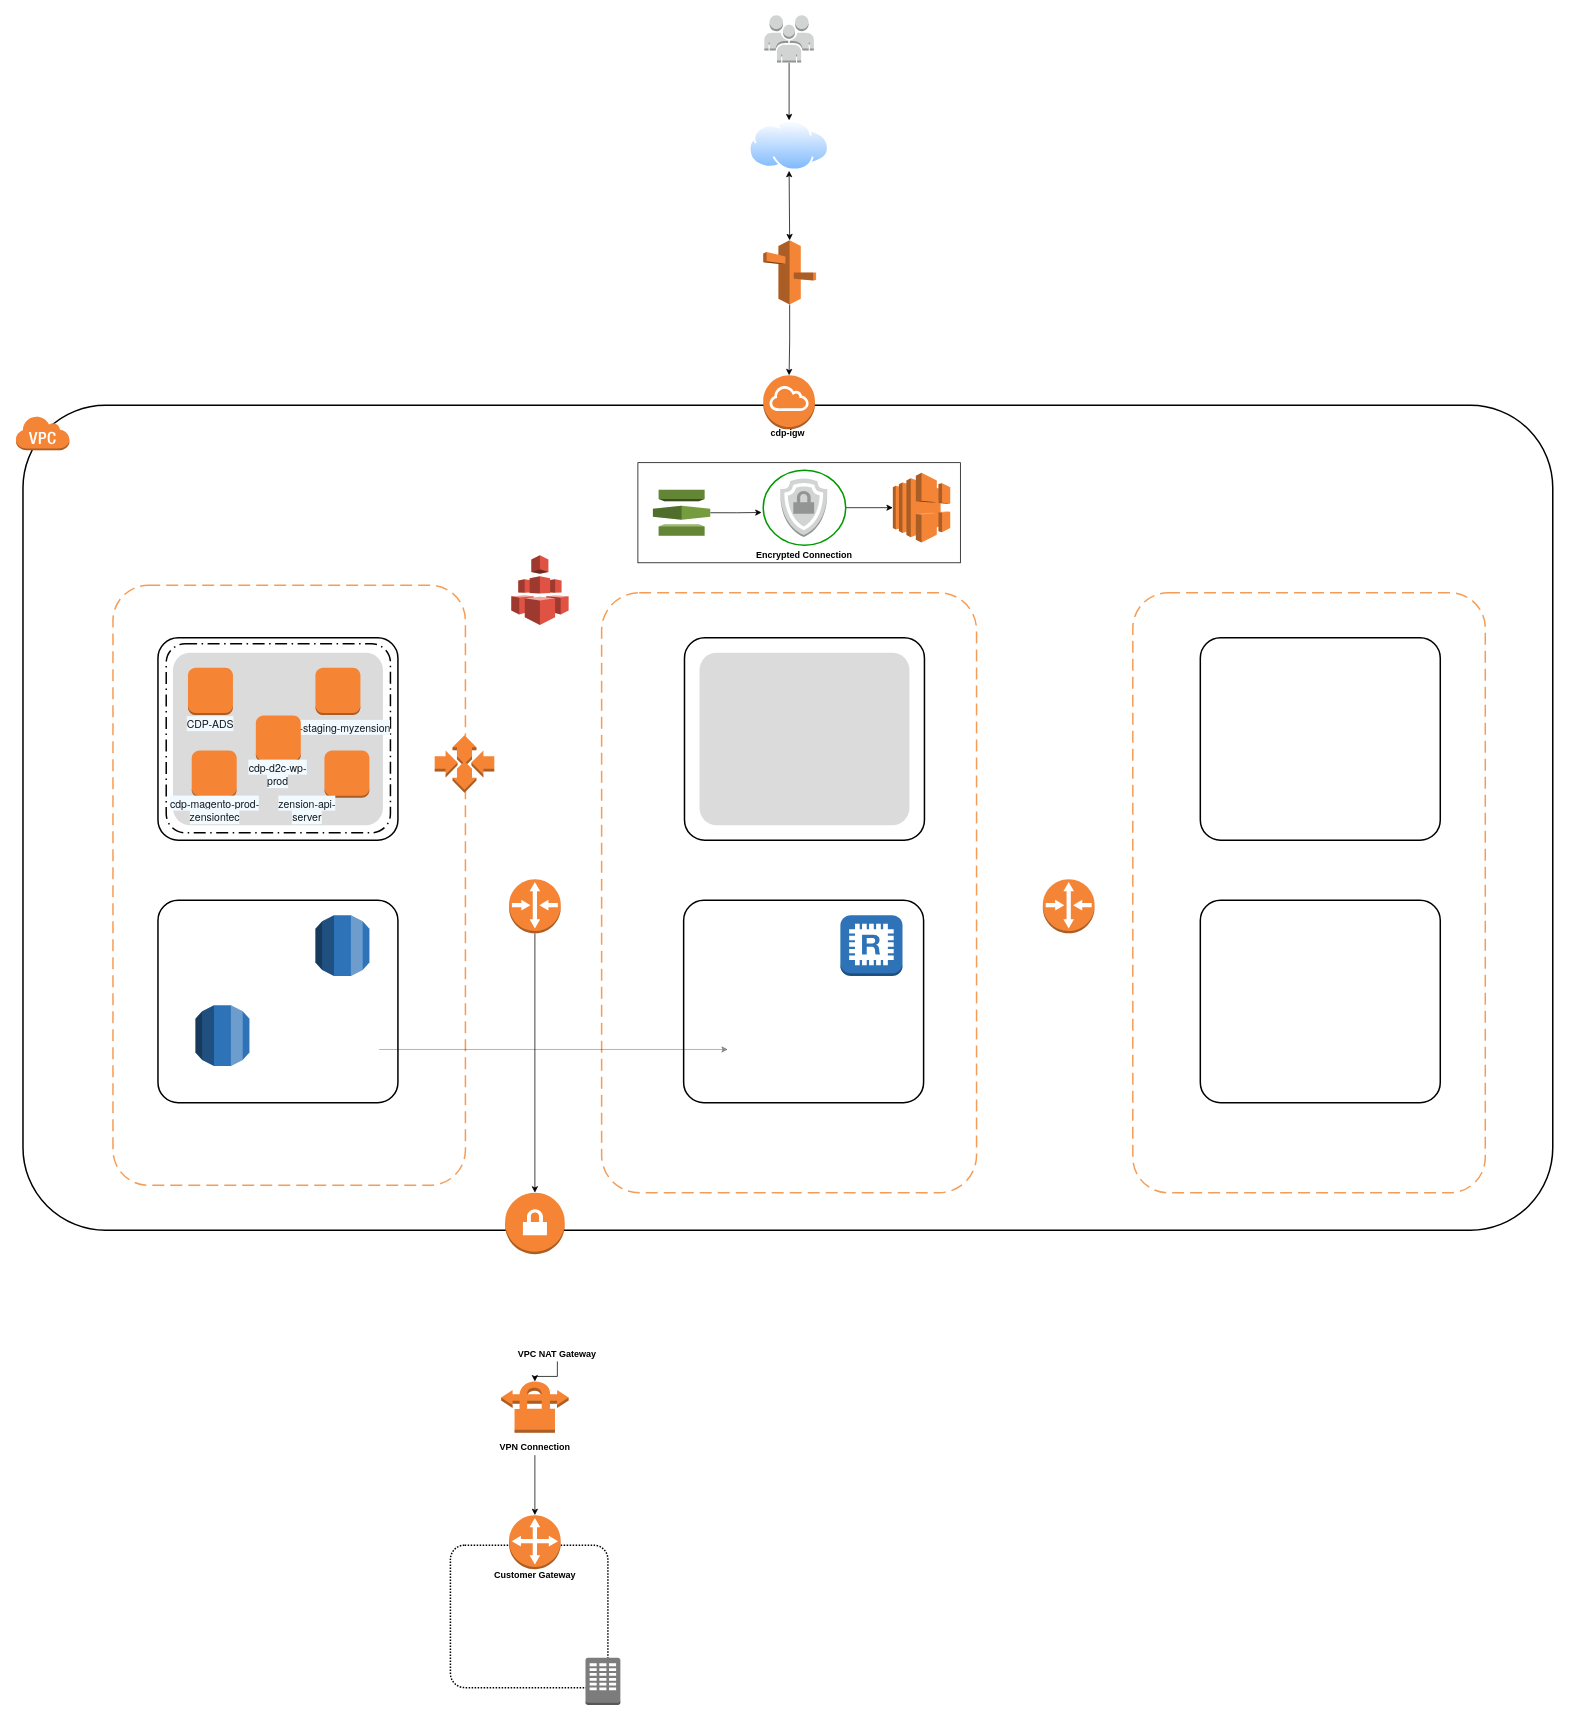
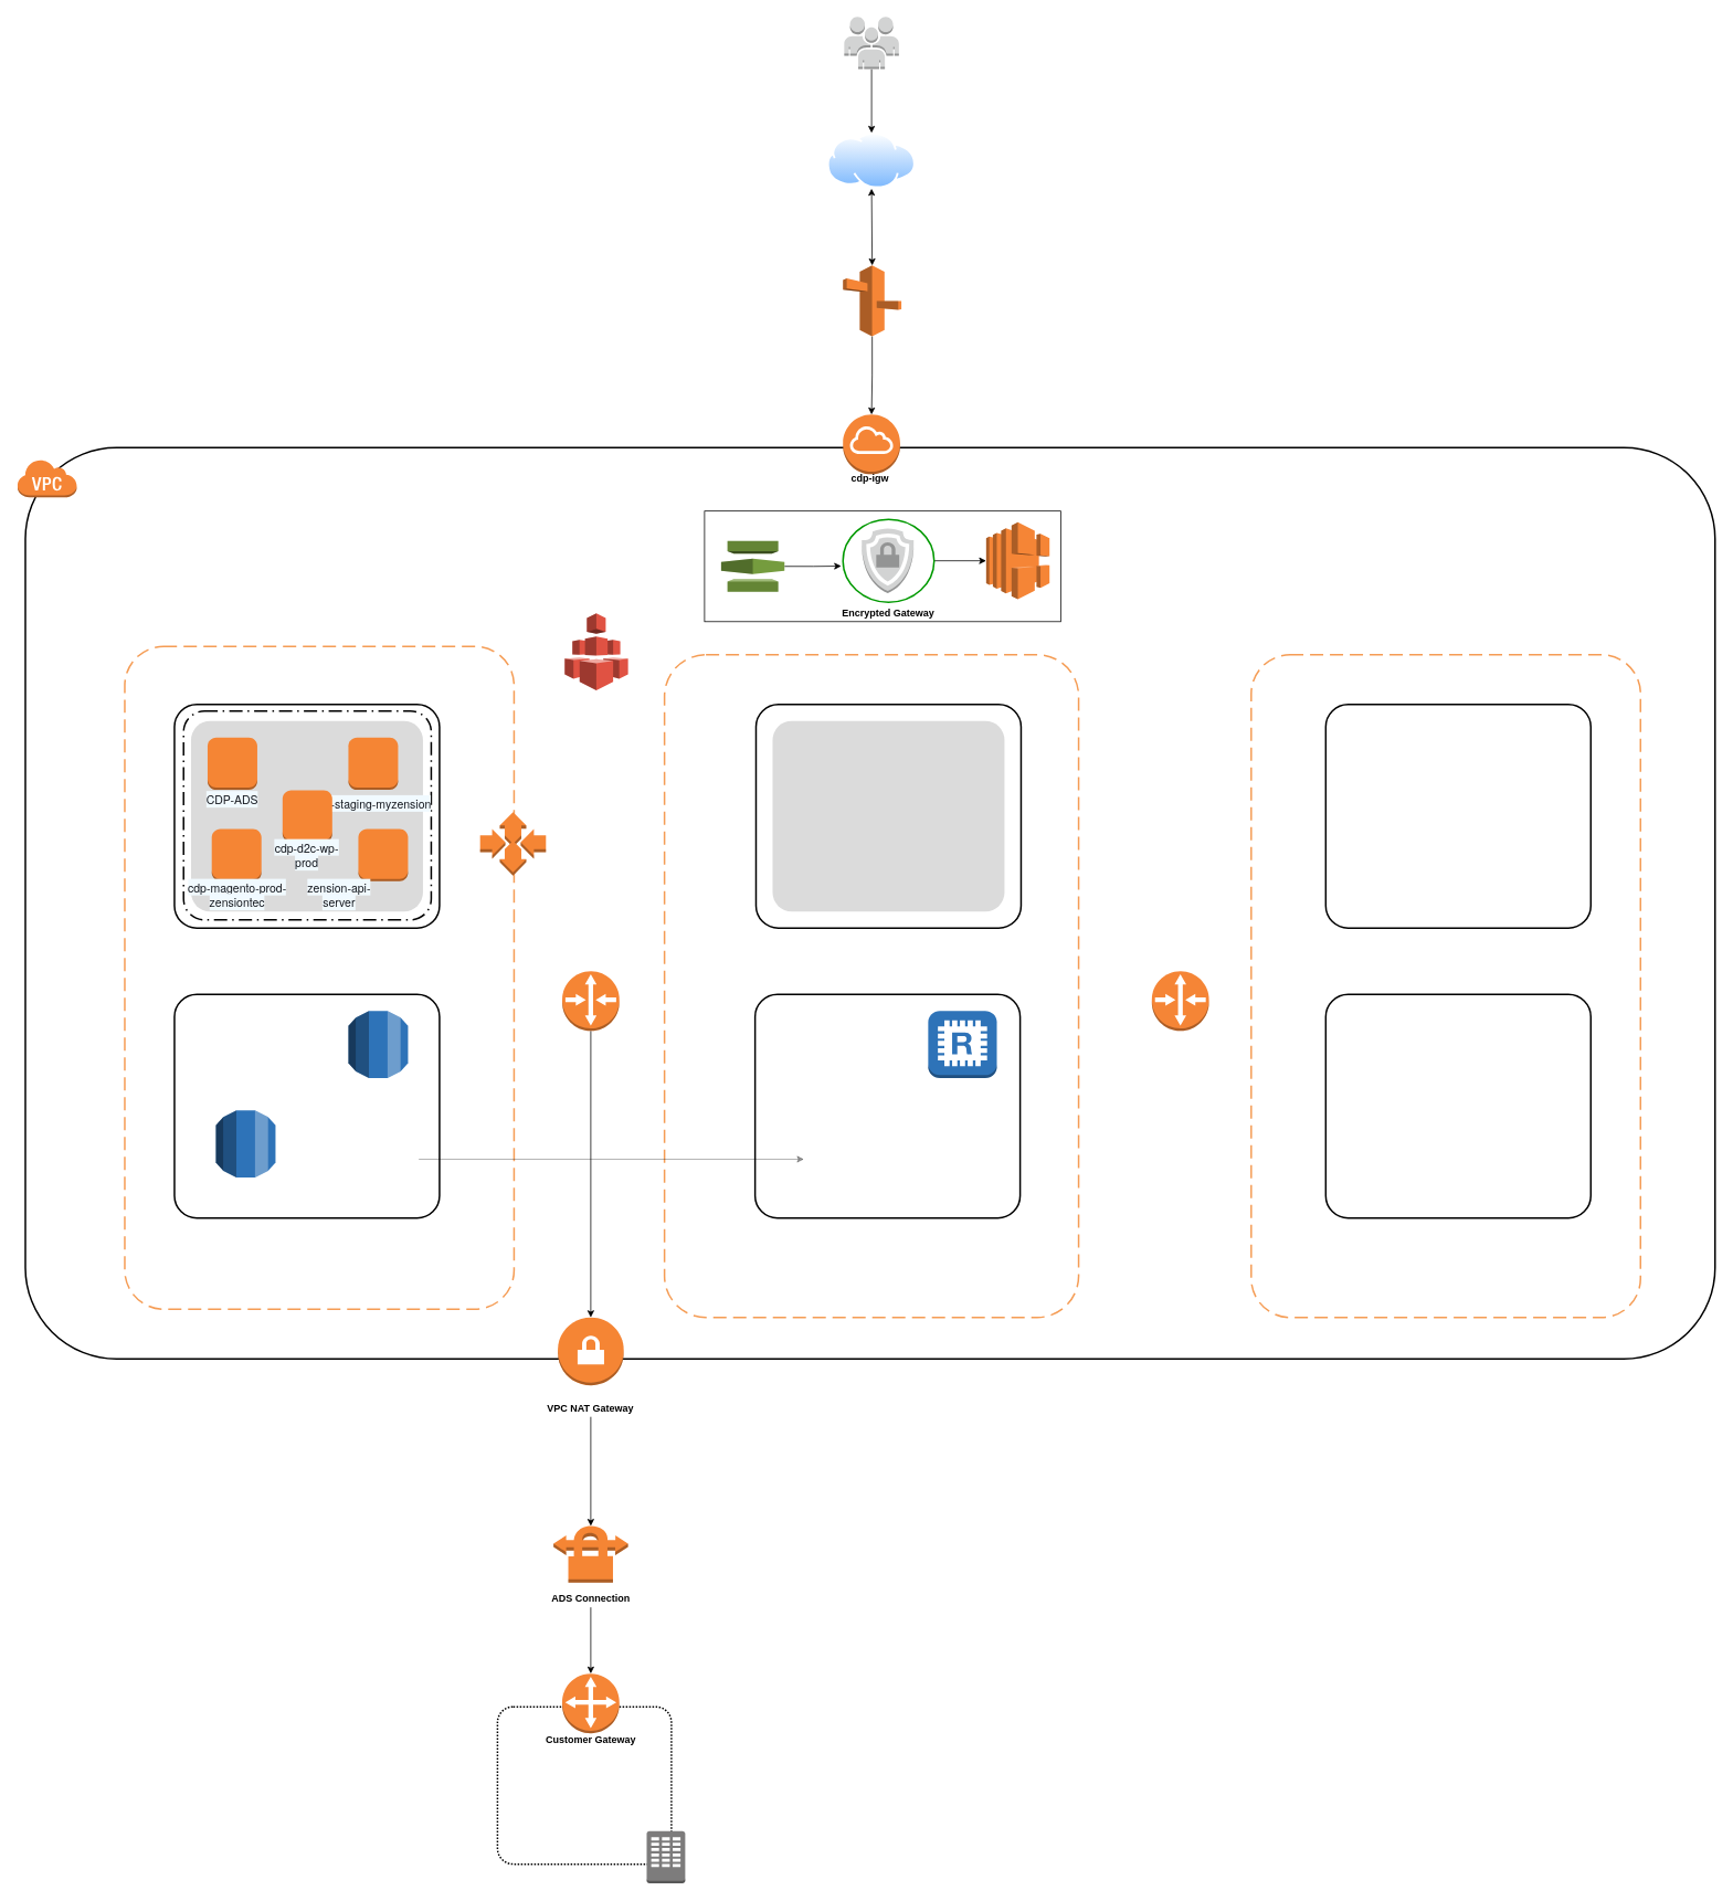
- <mxCell id="18" value="&lt;b&gt;&lt;font style=&quot;font-size: 12px&quot;&gt;Encrypted Connection&lt;/font&gt;&lt;/b&gt;" style="text;html=1;strokeColor=none;fillColor=none;align=center;verticalAlign=middle;whiteSpace=wrap;rounded=0;" parent="1" vertex="1"><mxGeometry x="999.13" y="730" width="146" height="20" as="geometry" /></mxCell>
+ <mxCell id="18" value="&lt;b&gt;&lt;font style=&quot;font-size: 12px&quot;&gt;Encrypted Gateway&lt;/font&gt;&lt;/b&gt;" style="text;html=1;strokeColor=none;fillColor=none;align=center;verticalAlign=middle;whiteSpace=wrap;rounded=0;" parent="1" vertex="1"><mxGeometry x="999.13" y="730" width="146" height="20" as="geometry" /></mxCell>
- <mxCell id="25" value="&lt;b&gt;VPC NAT Gateway&lt;/b&gt;" style="text;html=1;strokeColor=none;fillColor=none;align=center;verticalAlign=middle;whiteSpace=wrap;rounded=0;" parent="1" vertex="1"><mxGeometry x="675.13" y="1795" width="135" height="20" as="geometry" /></mxCell>
+ <mxCell id="25" value="&lt;b&gt;VPC NAT Gateway&lt;/b&gt;" style="text;html=1;strokeColor=none;fillColor=none;align=center;verticalAlign=middle;whiteSpace=wrap;rounded=0;" parent="1" vertex="1"><mxGeometry x="645.13" y="1690" width="135" height="20" as="geometry" /></mxCell>
- <mxCell id="29" value="&lt;b&gt;VPN Connection&lt;/b&gt;" style="text;html=1;strokeColor=none;fillColor=none;align=center;verticalAlign=middle;whiteSpace=wrap;rounded=0;" parent="1" vertex="1"><mxGeometry x="657.63" y="1920" width="110" height="20" as="geometry" /></mxCell>
+ <mxCell id="29" value="&lt;b&gt;ADS Connection&lt;/b&gt;" style="text;html=1;strokeColor=none;fillColor=none;align=center;verticalAlign=middle;whiteSpace=wrap;rounded=0;" parent="1" vertex="1"><mxGeometry x="657.63" y="1920" width="110" height="20" as="geometry" /></mxCell>
